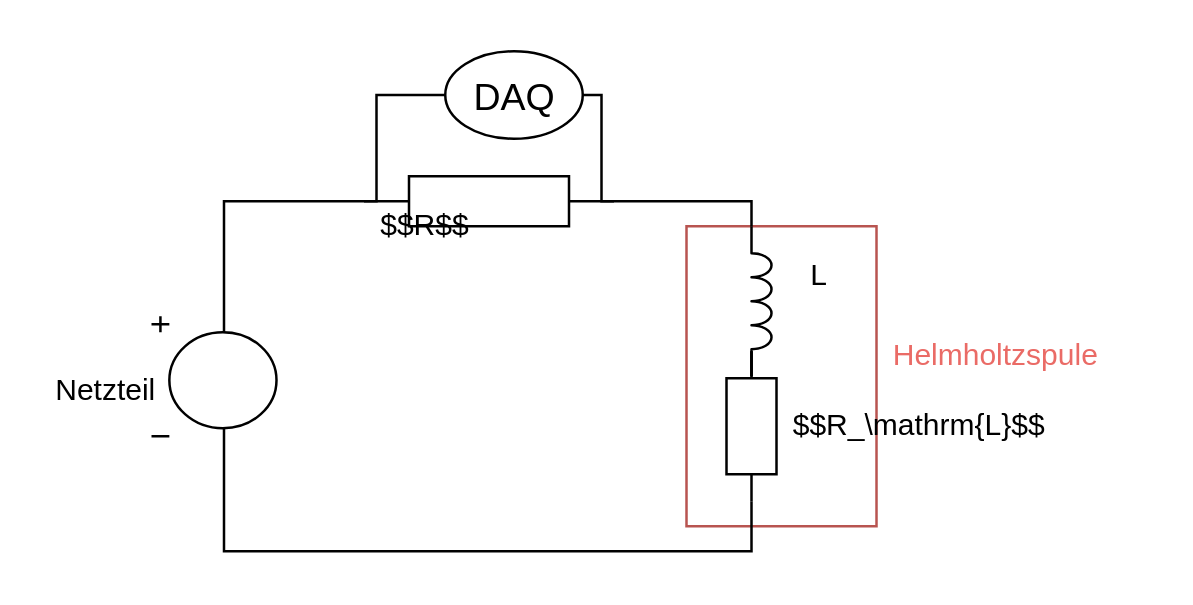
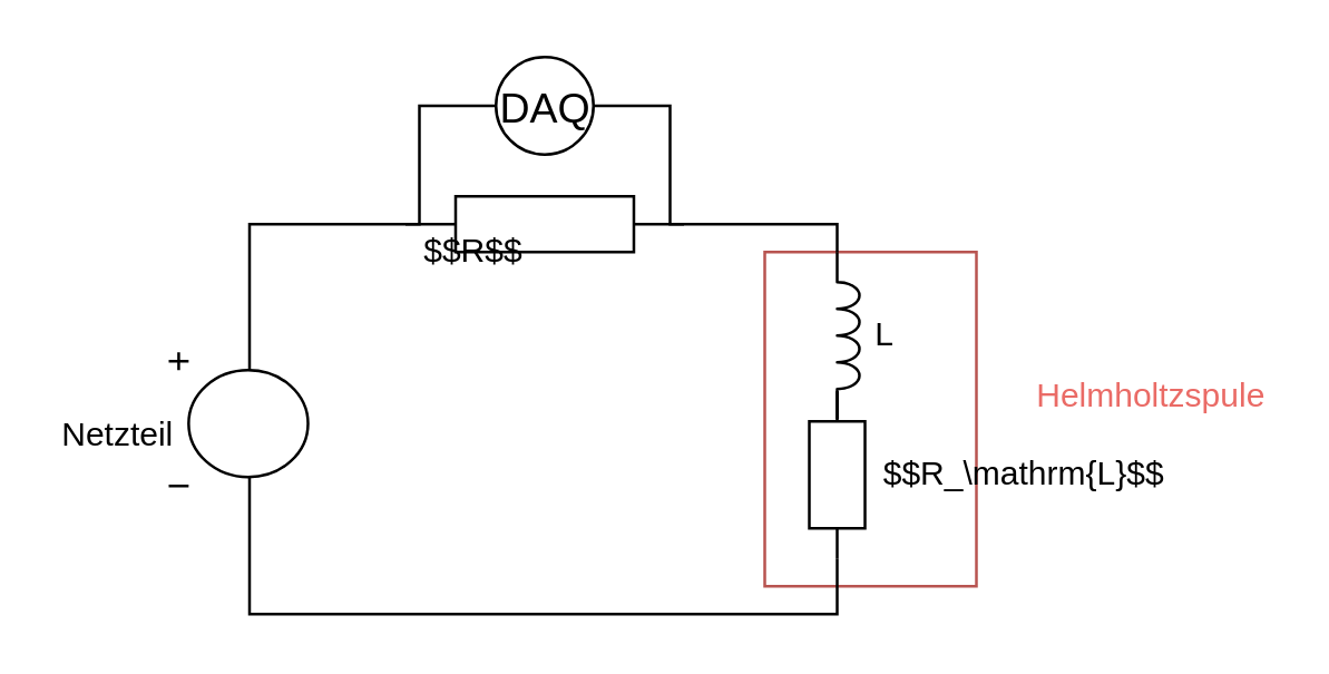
- <mxCell id="18" value="DAQ" style="verticalLabelPosition=middle;shadow=0;dashed=0;align=center;fillColor=#ffffff;html=1;verticalAlign=middle;strokeWidth=1;shape=ellipse;aspect=fixed;fontSize=15;" vertex="1" parent="1"><mxGeometry x="177.5" y="20" width="55" height="35" as="geometry" /></mxCell>
+ <mxCell id="18" value="DAQ" style="verticalLabelPosition=middle;shadow=0;dashed=0;align=center;fillColor=#ffffff;html=1;verticalAlign=middle;strokeWidth=1;shape=ellipse;aspect=fixed;fontSize=15;" vertex="1" parent="1"><mxGeometry x="177.5" y="20" width="35" height="35" as="geometry" /></mxCell>
- <mxCell id="15" value="&lt;div&gt;L&lt;/div&gt;" style="text;html=1;resizable=0;points=[];autosize=1;align=left;verticalAlign=top;spacingTop=-4;" vertex="1" parent="1"><mxGeometry x="322" y="100" width="20" height="20" as="geometry" /></mxCell>
+ <mxCell id="15" value="&lt;div&gt;L&lt;/div&gt;" style="text;html=1;resizable=0;points=[];autosize=1;align=left;verticalAlign=top;spacingTop=-4;" vertex="1" parent="1"><mxGeometry x="312" y="110" width="20" height="20" as="geometry" /></mxCell>
- <mxCell id="17" value="&lt;div&gt;Helmholtzspule&lt;/div&gt;" style="text;html=1;resizable=0;points=[];autosize=1;align=left;verticalAlign=top;spacingTop=-4;strokeColor=none;fillColor=none;fontColor=#EA6B66;" vertex="1" parent="1"><mxGeometry x="354.5" y="132" width="100" height="20" as="geometry" /></mxCell>
+ <mxCell id="17" value="&lt;div&gt;Helmholtzspule&lt;/div&gt;" style="text;html=1;resizable=0;points=[];autosize=1;align=left;verticalAlign=top;spacingTop=-4;strokeColor=none;fillColor=none;fontColor=#EA6B66;" vertex="1" parent="1"><mxGeometry x="369.5" y="132" width="100" height="20" as="geometry" /></mxCell>
